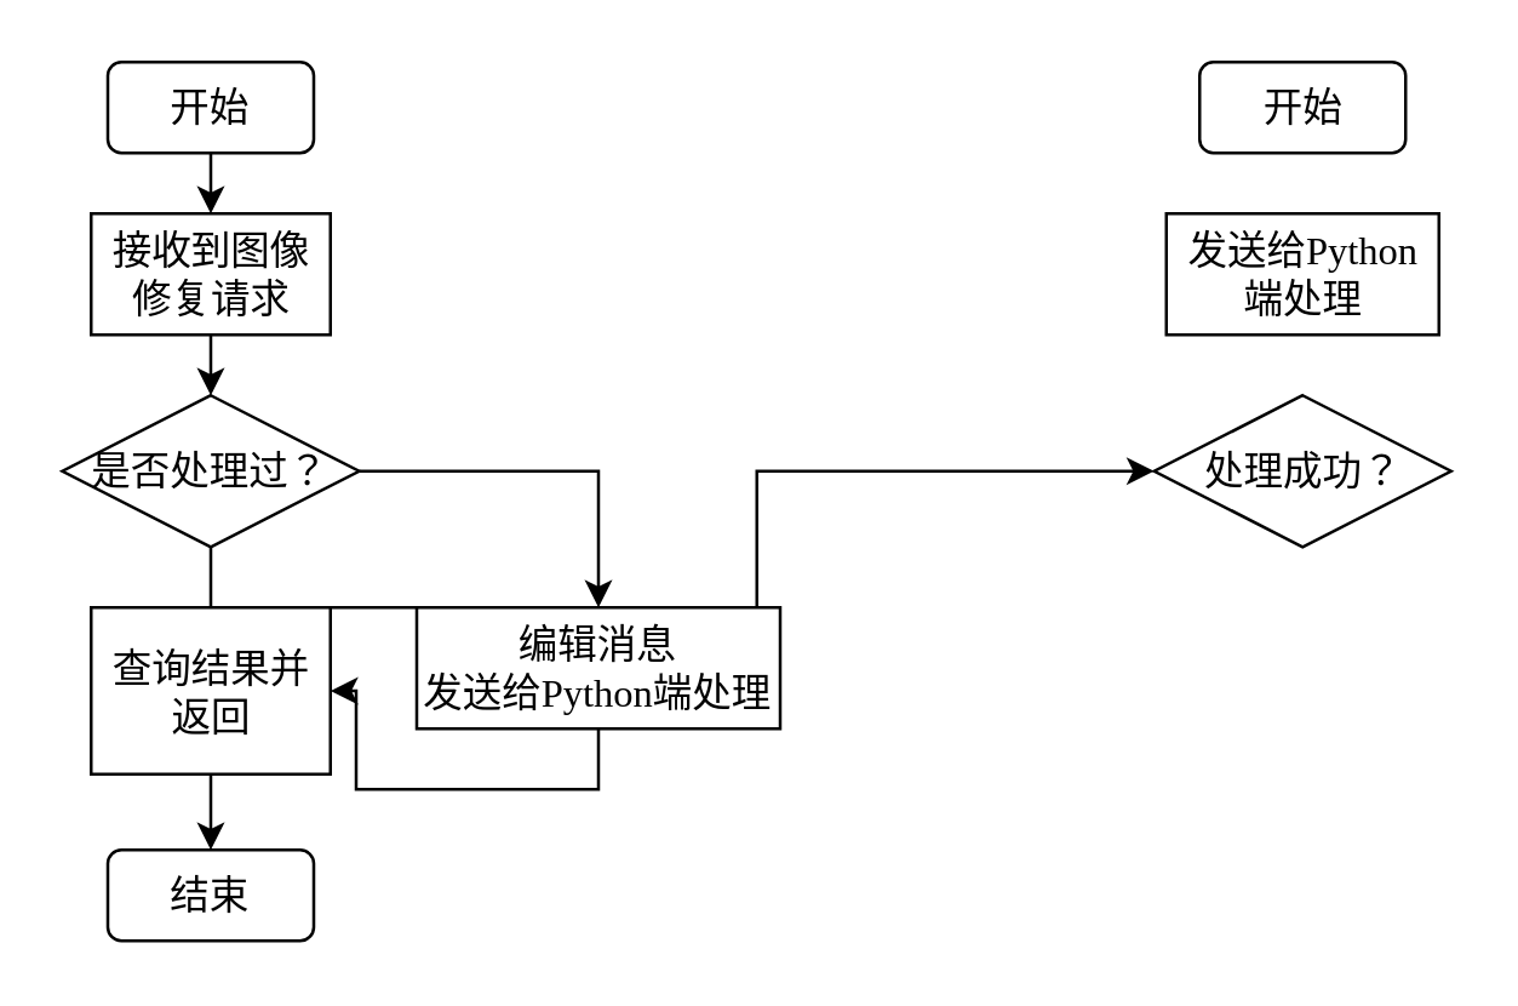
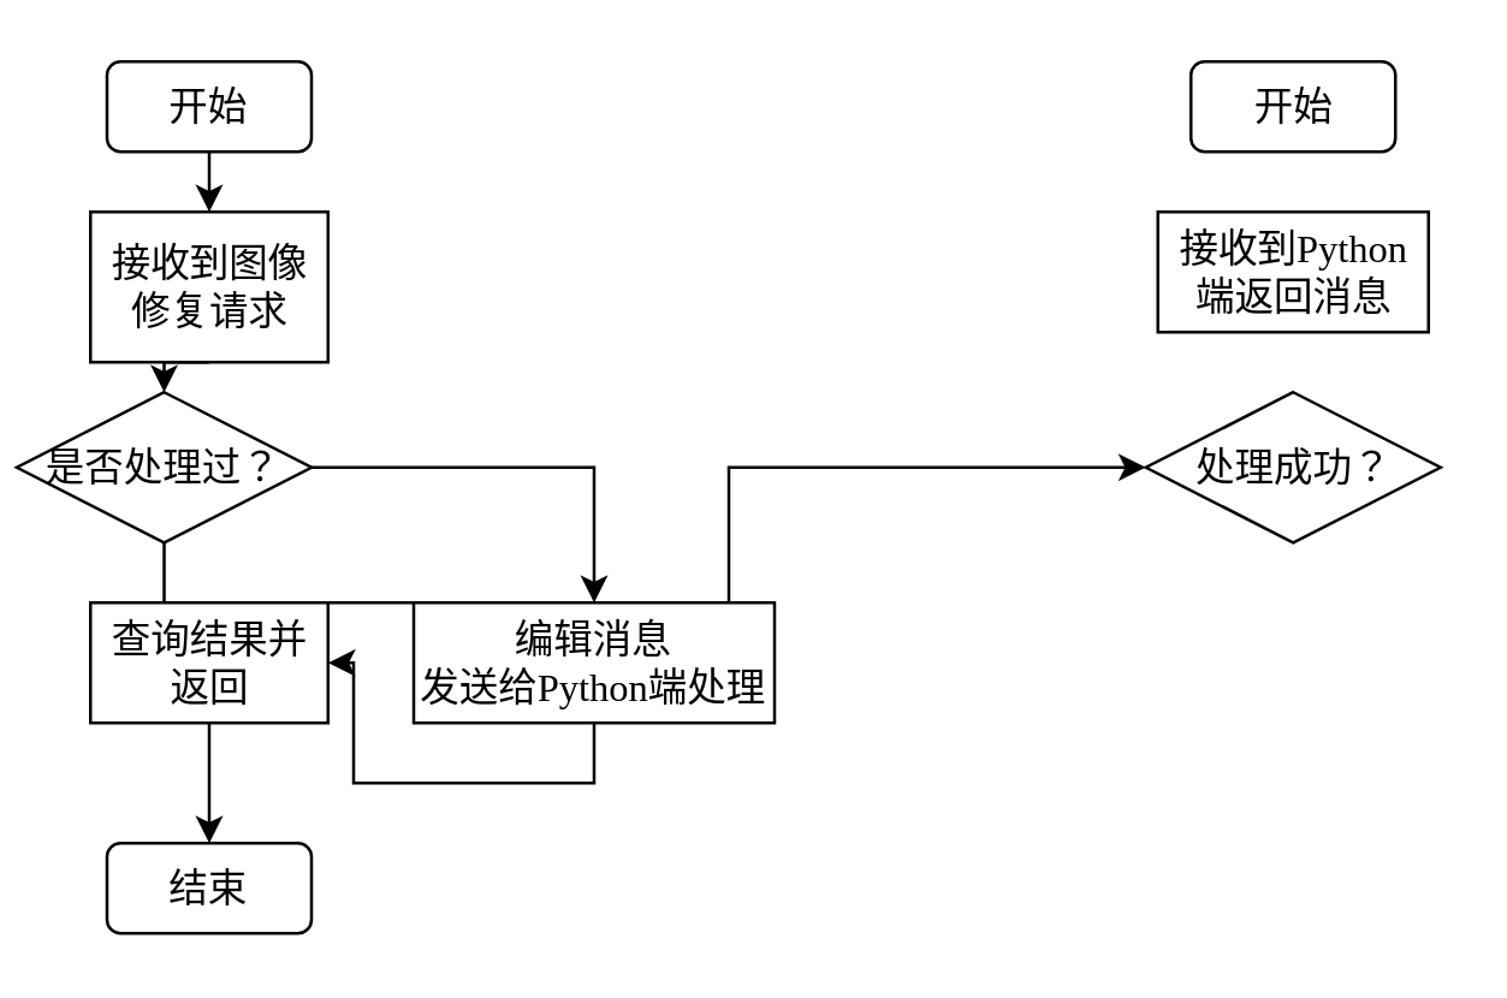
- <mxCell id="5" value="接收到图像修复请求" style="rounded=0;whiteSpace=wrap;html=1;fontSize=13;fontFamily=宋体;" vertex="1" parent="1"><mxGeometry x="29.5" y="70" width="79" height="40" as="geometry" /></mxCell>
+ <mxCell id="5" value="接收到图像修复请求" style="rounded=0;whiteSpace=wrap;html=1;fontSize=13;fontFamily=宋体;" vertex="1" parent="1"><mxGeometry x="29.5" y="70" width="79" height="50" as="geometry" /></mxCell>
- <mxCell id="14" value="发送给Python端处理" style="rounded=0;whiteSpace=wrap;html=1;fontSize=13;fontFamily=宋体;" vertex="1" parent="1"><mxGeometry x="384.5" y="70" width="90" height="40" as="geometry" /></mxCell>
+ <mxCell id="14" value="接收到Python端返回消息" style="rounded=0;whiteSpace=wrap;html=1;fontSize=13;fontFamily=宋体;" vertex="1" parent="1"><mxGeometry x="384.5" y="70" width="90" height="40" as="geometry" /></mxCell>
- <mxCell id="8" value="是否处理过？" style="rhombus;whiteSpace=wrap;html=1;fontSize=13;fontFamily=宋体;" vertex="1" parent="1"><mxGeometry x="20" y="130" width="98" height="50" as="geometry" /></mxCell>
+ <mxCell id="8" value="是否处理过？" style="rhombus;whiteSpace=wrap;html=1;fontSize=13;fontFamily=宋体;" vertex="1" parent="1"><mxGeometry x="5" y="130" width="98" height="50" as="geometry" /></mxCell>
- <mxCell id="10" value="查询结果并返回" style="rounded=0;whiteSpace=wrap;html=1;fontSize=13;fontFamily=宋体;" vertex="1" parent="1"><mxGeometry x="29.5" y="200" width="79" height="55" as="geometry" /></mxCell>
+ <mxCell id="10" value="查询结果并返回" style="rounded=0;whiteSpace=wrap;html=1;fontSize=13;fontFamily=宋体;" vertex="1" parent="1"><mxGeometry x="29.5" y="200" width="79" height="40" as="geometry" /></mxCell>
